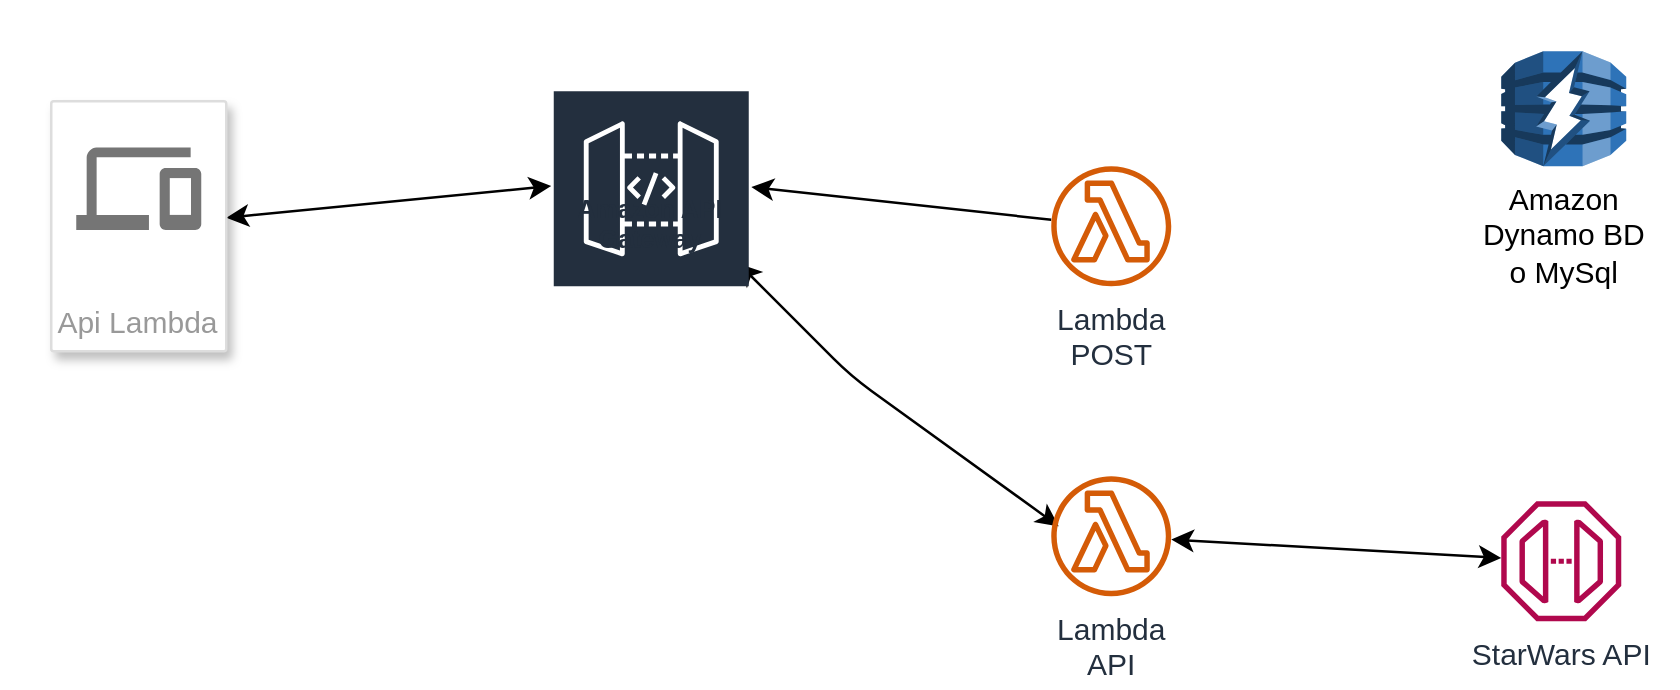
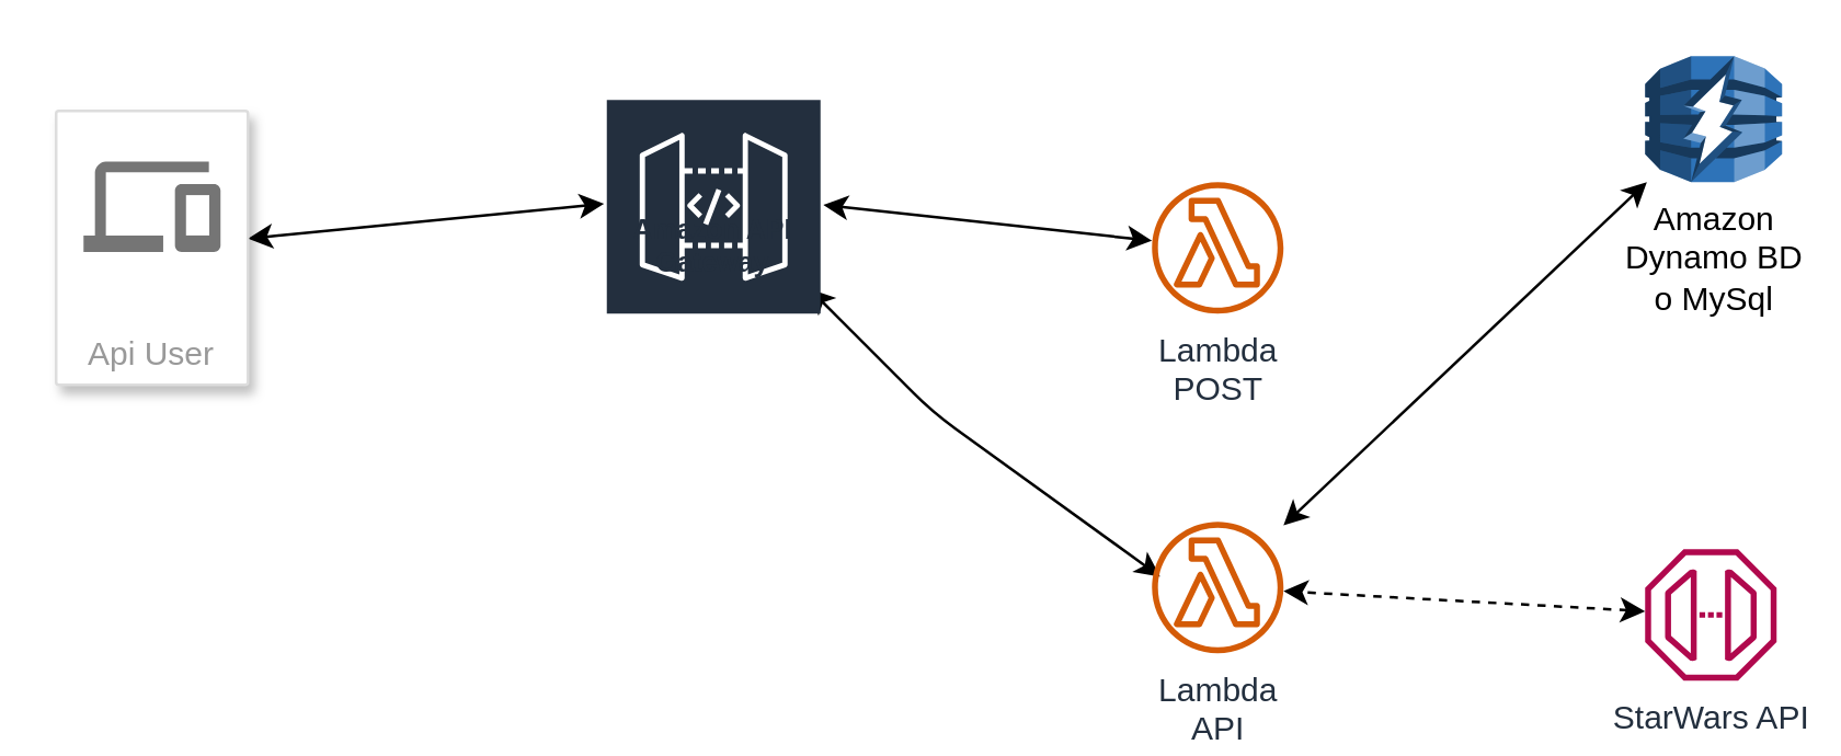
- <mxCell id="5" style="edgeStyle=none;html=1;startArrow=classic;startFill=1;endArrow=none;" edge="1" parent="1" source="7" target="8"><mxGeometry relative="1" as="geometry" /></mxCell>
+ <mxCell id="5" style="edgeStyle=none;html=1;startArrow=classic;startFill=1;" edge="1" parent="1" source="7" target="8"><mxGeometry relative="1" as="geometry" /></mxCell>
- <mxCell id="3" value="Api Lambda" style="strokeColor=#dddddd;shadow=1;strokeWidth=1;rounded=1;absoluteArcSize=1;arcSize=2;labelPosition=center;verticalLabelPosition=middle;align=center;verticalAlign=bottom;spacingLeft=0;fontColor=#999999;fontSize=12;whiteSpace=wrap;spacingBottom=2;" vertex="1" parent="1"><mxGeometry x="20" y="40" width="70" height="100" as="geometry" /></mxCell>
+ <mxCell id="3" value="Api User" style="strokeColor=#dddddd;shadow=1;strokeWidth=1;rounded=1;absoluteArcSize=1;arcSize=2;labelPosition=center;verticalLabelPosition=middle;align=center;verticalAlign=bottom;spacingLeft=0;fontColor=#999999;fontSize=12;whiteSpace=wrap;spacingBottom=2;" vertex="1" parent="1"><mxGeometry x="20" y="40" width="70" height="100" as="geometry" /></mxCell>
+ <mxCell id="9" style="edgeStyle=none;html=1;startArrow=classic;startFill=1;" edge="1" parent="1" source="10" target="13"><mxGeometry relative="1" as="geometry" /></mxCell>
- <mxCell id="11" style="edgeStyle=none;html=1;startArrow=classic;startFill=1;" edge="1" parent="1" source="12" target="10"><mxGeometry relative="1" as="geometry" /></mxCell>
+ <mxCell id="11" style="edgeStyle=none;html=1;startArrow=classic;startFill=1;dashed=1;" edge="1" parent="1" source="12" target="10"><mxGeometry relative="1" as="geometry" /></mxCell>
